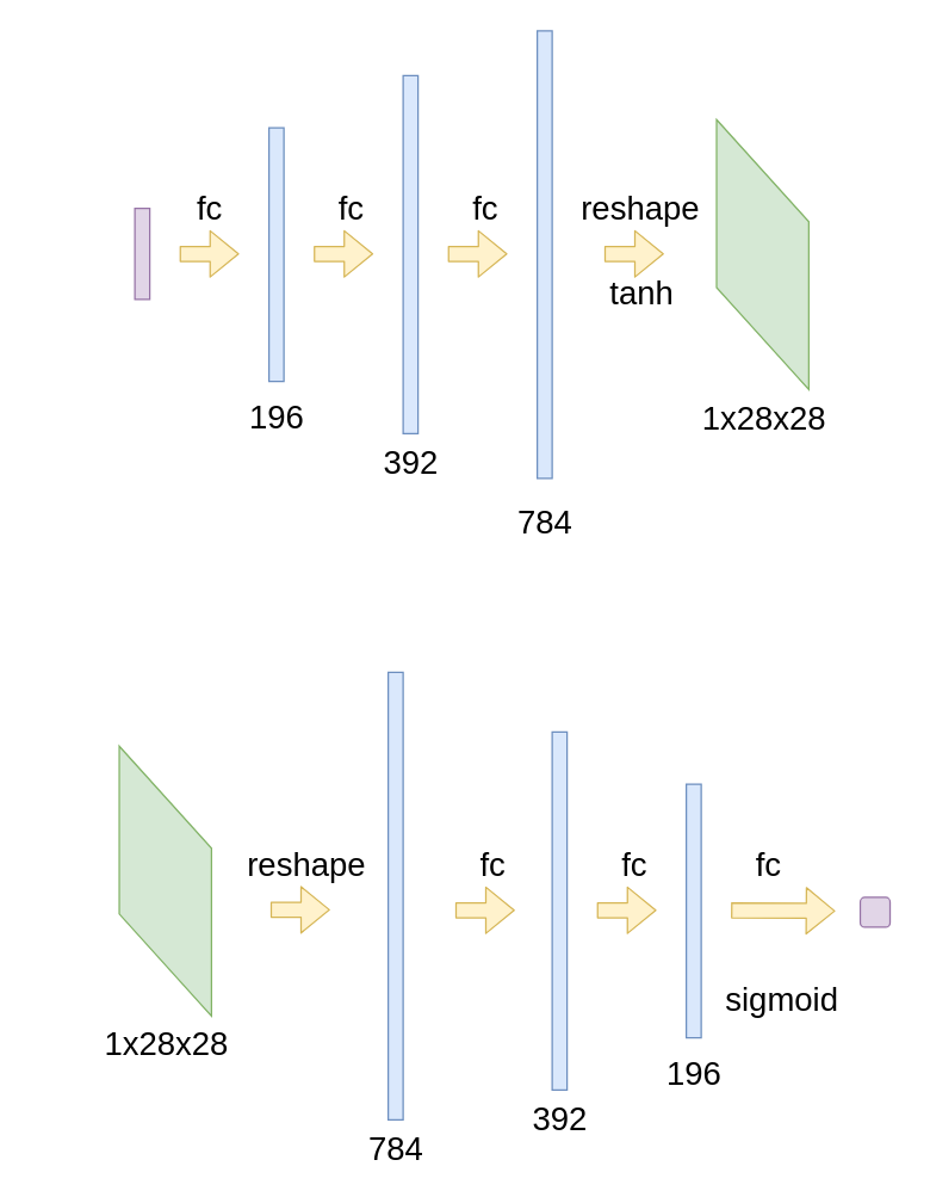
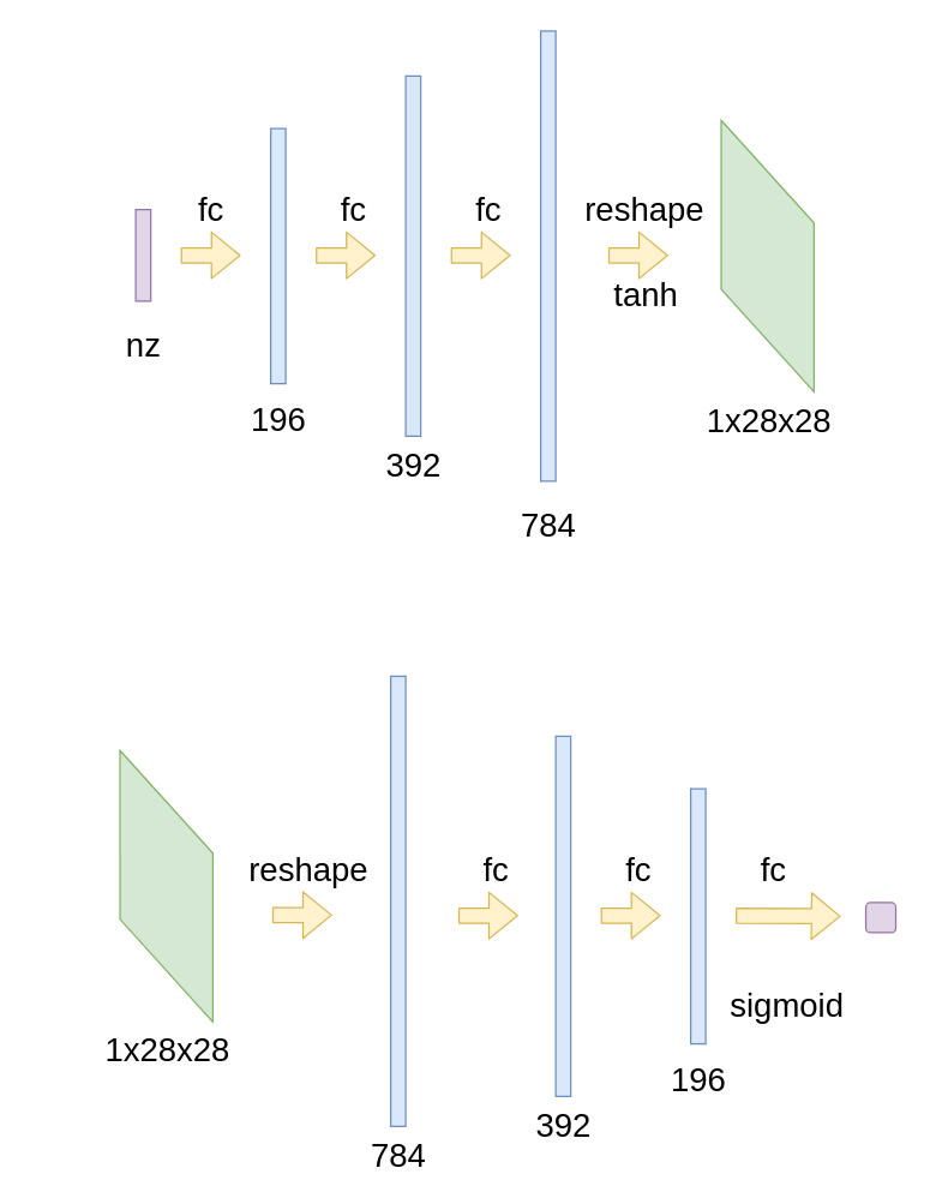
+ <mxCell id="8" value="&lt;font style=&quot;font-size: 22px&quot;&gt;nz&lt;/font&gt;" style="text;html=1;align=center;verticalAlign=middle;resizable=0;points=[];autosize=1;" vertex="1" parent="1"><mxGeometry x="75" y="220" width="40" height="20" as="geometry" /></mxCell>
